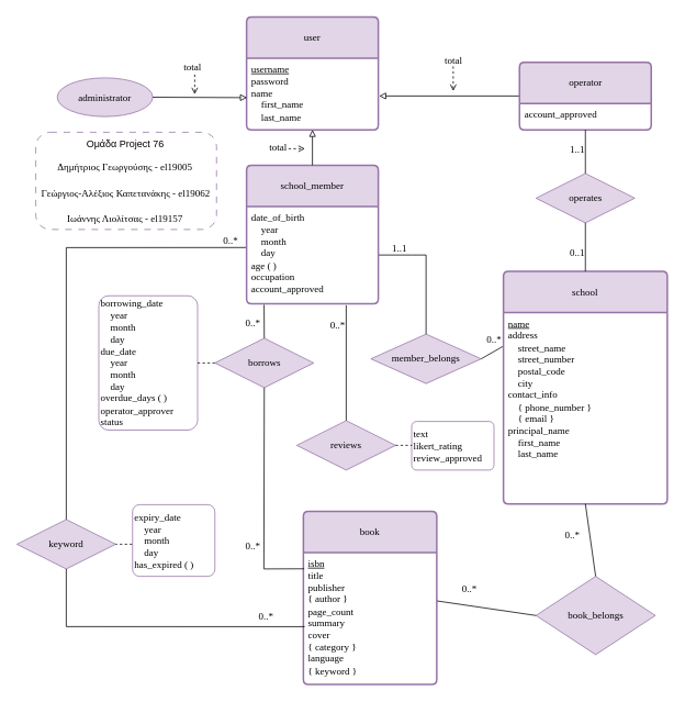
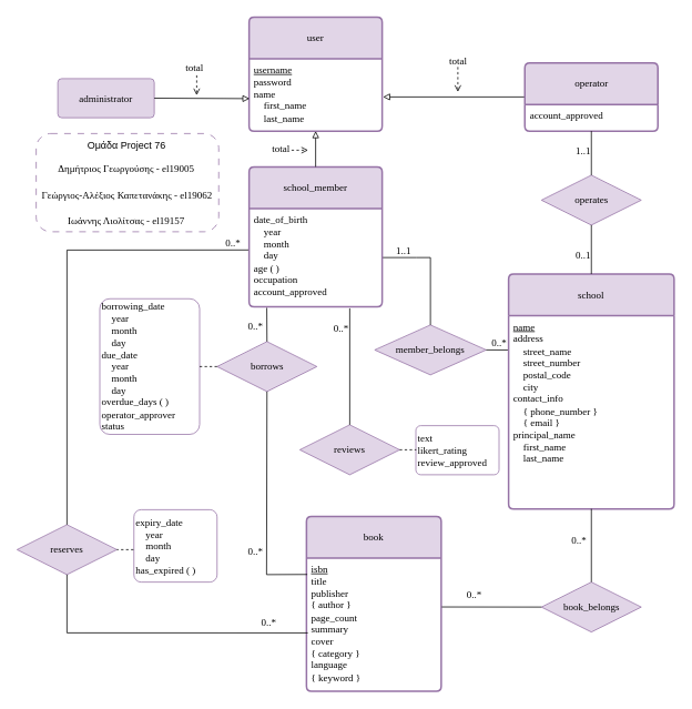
- <mxCell id="40" value="administrator" style="ellipse;arcSize=10;whiteSpace=wrap;html=1;align=center;fillColor=#e1d5e7;strokeColor=#9673a6;fontFamily=Times New Roman;fontSize=12;" parent="1" vertex="1"><mxGeometry x="69" y="94" width="116" height="47" as="geometry" /></mxCell>
+ <mxCell id="40" value="administrator" style="rounded=1;arcSize=10;whiteSpace=wrap;html=1;align=center;fillColor=#e1d5e7;strokeColor=#9673a6;fontFamily=Times New Roman;fontSize=12;" parent="1" vertex="1"><mxGeometry x="69" y="94" width="116" height="47" as="geometry" /></mxCell>
- <mxCell id="11" value="member_belongs" style="shape=rhombus;perimeter=rhombusPerimeter;whiteSpace=wrap;html=1;align=center;fillColor=#e1d5e7;strokeColor=#9673a6;fontFamily=Times New Roman;fontSize=12;" parent="1" vertex="1"><mxGeometry x="450" y="405" width="134" height="60" as="geometry" /></mxCell>
+ <mxCell id="11" value="member_belongs" style="shape=rhombus;perimeter=rhombusPerimeter;whiteSpace=wrap;html=1;align=center;fillColor=#e1d5e7;strokeColor=#9673a6;fontFamily=Times New Roman;fontSize=12;" parent="1" vertex="1"><mxGeometry x="450" y="390" width="134" height="60" as="geometry" /></mxCell>
- <mxCell id="9" value="keyword" style="shape=rhombus;perimeter=rhombusPerimeter;whiteSpace=wrap;html=1;align=center;fillColor=#e1d5e7;strokeColor=#9673a6;fontFamily=Times New Roman;fontSize=12;" parent="1" vertex="1"><mxGeometry x="20" y="630" width="120" height="60" as="geometry" /></mxCell>
+ <mxCell id="9" value="reserves" style="shape=rhombus;perimeter=rhombusPerimeter;whiteSpace=wrap;html=1;align=center;fillColor=#e1d5e7;strokeColor=#9673a6;fontFamily=Times New Roman;fontSize=12;" parent="1" vertex="1"><mxGeometry x="20" y="630" width="120" height="60" as="geometry" /></mxCell>
- <mxCell id="16" value="book_belongs" style="shape=rhombus;perimeter=rhombusPerimeter;whiteSpace=wrap;html=1;align=center;fillColor=#e1d5e7;strokeColor=#9673a6;fontFamily=Times New Roman;fontSize=12;" parent="1" vertex="1"><mxGeometry x="650.5" y="699" width="145" height="95" as="geometry" /></mxCell>
+ <mxCell id="16" value="book_belongs" style="shape=rhombus;perimeter=rhombusPerimeter;whiteSpace=wrap;html=1;align=center;fillColor=#e1d5e7;strokeColor=#9673a6;fontFamily=Times New Roman;fontSize=12;" parent="1" vertex="1"><mxGeometry x="650.5" y="699" width="120" height="60" as="geometry" /></mxCell>
